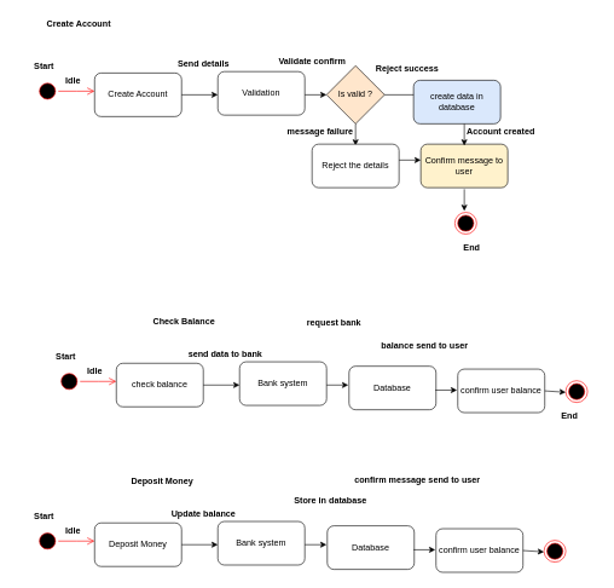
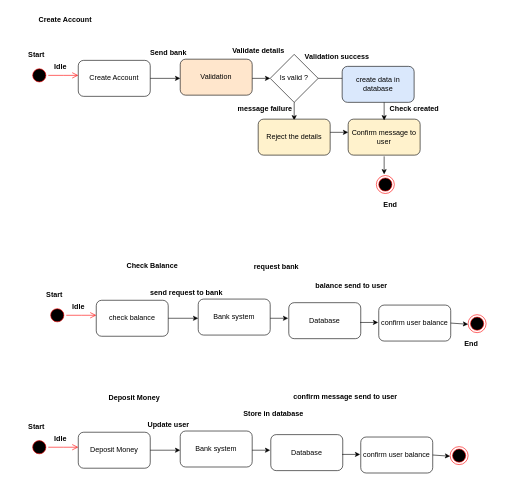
- <mxCell id="18" value="Validate confirm" style="text;align=center;fontStyle=1;verticalAlign=middle;spacingLeft=3;spacingRight=3;strokeColor=none;rotatable=0;points=[[0,0.5],[1,0.5]];portConstraint=eastwest;html=1;" vertex="1" parent="1"><mxGeometry x="390" y="72" width="80" height="26" as="geometry" /></mxCell>
+ <mxCell id="18" value="Validate details" style="text;align=center;fontStyle=1;verticalAlign=middle;spacingLeft=3;spacingRight=3;strokeColor=none;rotatable=0;points=[[0,0.5],[1,0.5]];portConstraint=eastwest;html=1;" vertex="1" parent="1"><mxGeometry x="390" y="72" width="80" height="26" as="geometry" /></mxCell>
- <mxCell id="19" value="Send details" style="text;align=center;fontStyle=1;verticalAlign=middle;spacingLeft=3;spacingRight=3;strokeColor=none;rotatable=0;points=[[0,0.5],[1,0.5]];portConstraint=eastwest;html=1;" vertex="1" parent="1"><mxGeometry x="240" y="74" width="80" height="26" as="geometry" /></mxCell>
+ <mxCell id="19" value="Send bank" style="text;align=center;fontStyle=1;verticalAlign=middle;spacingLeft=3;spacingRight=3;strokeColor=none;rotatable=0;points=[[0,0.5],[1,0.5]];portConstraint=eastwest;html=1;" vertex="1" parent="1"><mxGeometry x="240" y="74" width="80" height="26" as="geometry" /></mxCell>
- <mxCell id="20" value="Reject success" style="text;align=center;fontStyle=1;verticalAlign=middle;spacingLeft=3;spacingRight=3;strokeColor=none;rotatable=0;points=[[0,0.5],[1,0.5]];portConstraint=eastwest;html=1;" vertex="1" parent="1"><mxGeometry x="521" y="82" width="80" height="26" as="geometry" /></mxCell>
+ <mxCell id="20" value="Validation success" style="text;align=center;fontStyle=1;verticalAlign=middle;spacingLeft=3;spacingRight=3;strokeColor=none;rotatable=0;points=[[0,0.5],[1,0.5]];portConstraint=eastwest;html=1;" vertex="1" parent="1"><mxGeometry x="521" y="82" width="80" height="26" as="geometry" /></mxCell>
- <mxCell id="6" value="Validation" style="rounded=1;whiteSpace=wrap;html=1;" vertex="1" parent="1"><mxGeometry x="300" y="98" width="120" height="60" as="geometry" /></mxCell>
+ <mxCell id="6" value="Validation" style="rounded=1;whiteSpace=wrap;html=1;fillColor=#ffe6cc;" vertex="1" parent="1"><mxGeometry x="300" y="98" width="120" height="60" as="geometry" /></mxCell>
- <mxCell id="8" value="Is valid ?" style="rhombus;whiteSpace=wrap;html=1;fillColor=#ffe6cc;" vertex="1" parent="1"><mxGeometry x="450" y="90" width="80" height="80" as="geometry" /></mxCell>
+ <mxCell id="8" value="Is valid ?" style="rhombus;whiteSpace=wrap;html=1;" vertex="1" parent="1"><mxGeometry x="450" y="90" width="80" height="80" as="geometry" /></mxCell>
- <mxCell id="22" value="Account created" style="text;align=center;fontStyle=1;verticalAlign=middle;spacingLeft=3;spacingRight=3;strokeColor=none;rotatable=0;points=[[0,0.5],[1,0.5]];portConstraint=eastwest;html=1;" vertex="1" parent="1"><mxGeometry x="650" y="168" width="80" height="26" as="geometry" /></mxCell>
+ <mxCell id="22" value="Check created" style="text;align=center;fontStyle=1;verticalAlign=middle;spacingLeft=3;spacingRight=3;strokeColor=none;rotatable=0;points=[[0,0.5],[1,0.5]];portConstraint=eastwest;html=1;" vertex="1" parent="1"><mxGeometry x="650" y="168" width="80" height="26" as="geometry" /></mxCell>
- <mxCell id="12" value="Reject the details" style="rounded=1;whiteSpace=wrap;html=1;" vertex="1" parent="1"><mxGeometry x="430" y="198" width="120" height="60" as="geometry" /></mxCell>
+ <mxCell id="12" value="Reject the details" style="rounded=1;whiteSpace=wrap;html=1;fillColor=#fff2cc;" vertex="1" parent="1"><mxGeometry x="430" y="198" width="120" height="60" as="geometry" /></mxCell>
- <mxCell id="39" value="send data to bank" style="text;align=center;fontStyle=1;verticalAlign=middle;spacingLeft=3;spacingRight=3;strokeColor=none;rotatable=0;points=[[0,0.5],[1,0.5]];portConstraint=eastwest;html=1;" vertex="1" parent="1"><mxGeometry x="270" y="474" width="80" height="26" as="geometry" /></mxCell>
+ <mxCell id="39" value="send request to bank" style="text;align=center;fontStyle=1;verticalAlign=middle;spacingLeft=3;spacingRight=3;strokeColor=none;rotatable=0;points=[[0,0.5],[1,0.5]];portConstraint=eastwest;html=1;" vertex="1" parent="1"><mxGeometry x="270" y="474" width="80" height="26" as="geometry" /></mxCell>
- <mxCell id="57" value="Update balance" style="text;align=center;fontStyle=1;verticalAlign=middle;spacingLeft=3;spacingRight=3;strokeColor=none;rotatable=0;points=[[0,0.5],[1,0.5]];portConstraint=eastwest;html=1;" vertex="1" parent="1"><mxGeometry x="240" y="694" width="80" height="26" as="geometry" /></mxCell>
+ <mxCell id="57" value="Update user" style="text;align=center;fontStyle=1;verticalAlign=middle;spacingLeft=3;spacingRight=3;strokeColor=none;rotatable=0;points=[[0,0.5],[1,0.5]];portConstraint=eastwest;html=1;" vertex="1" parent="1"><mxGeometry x="240" y="694" width="80" height="26" as="geometry" /></mxCell>
